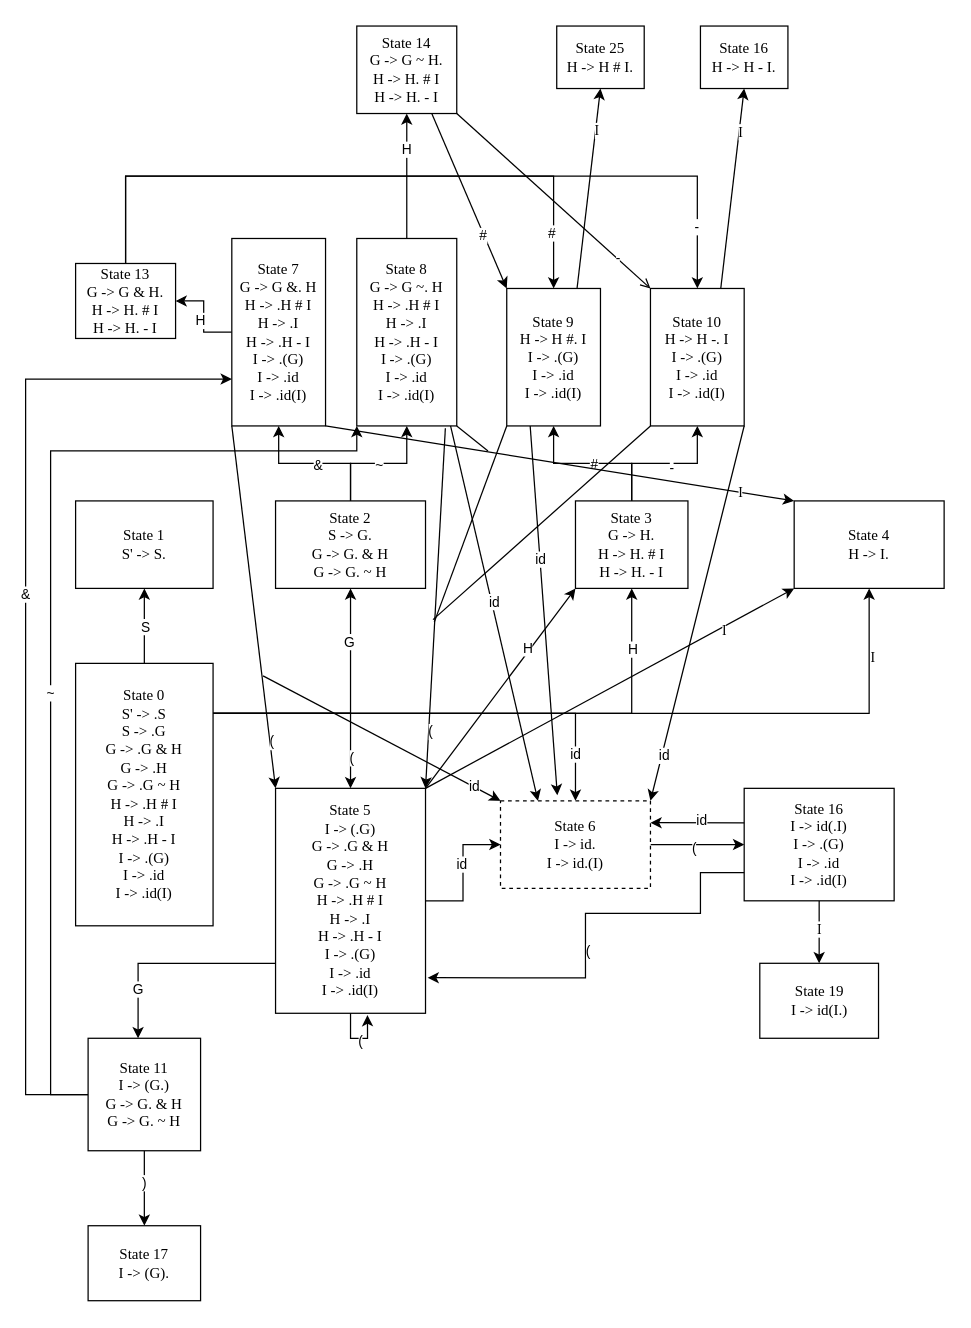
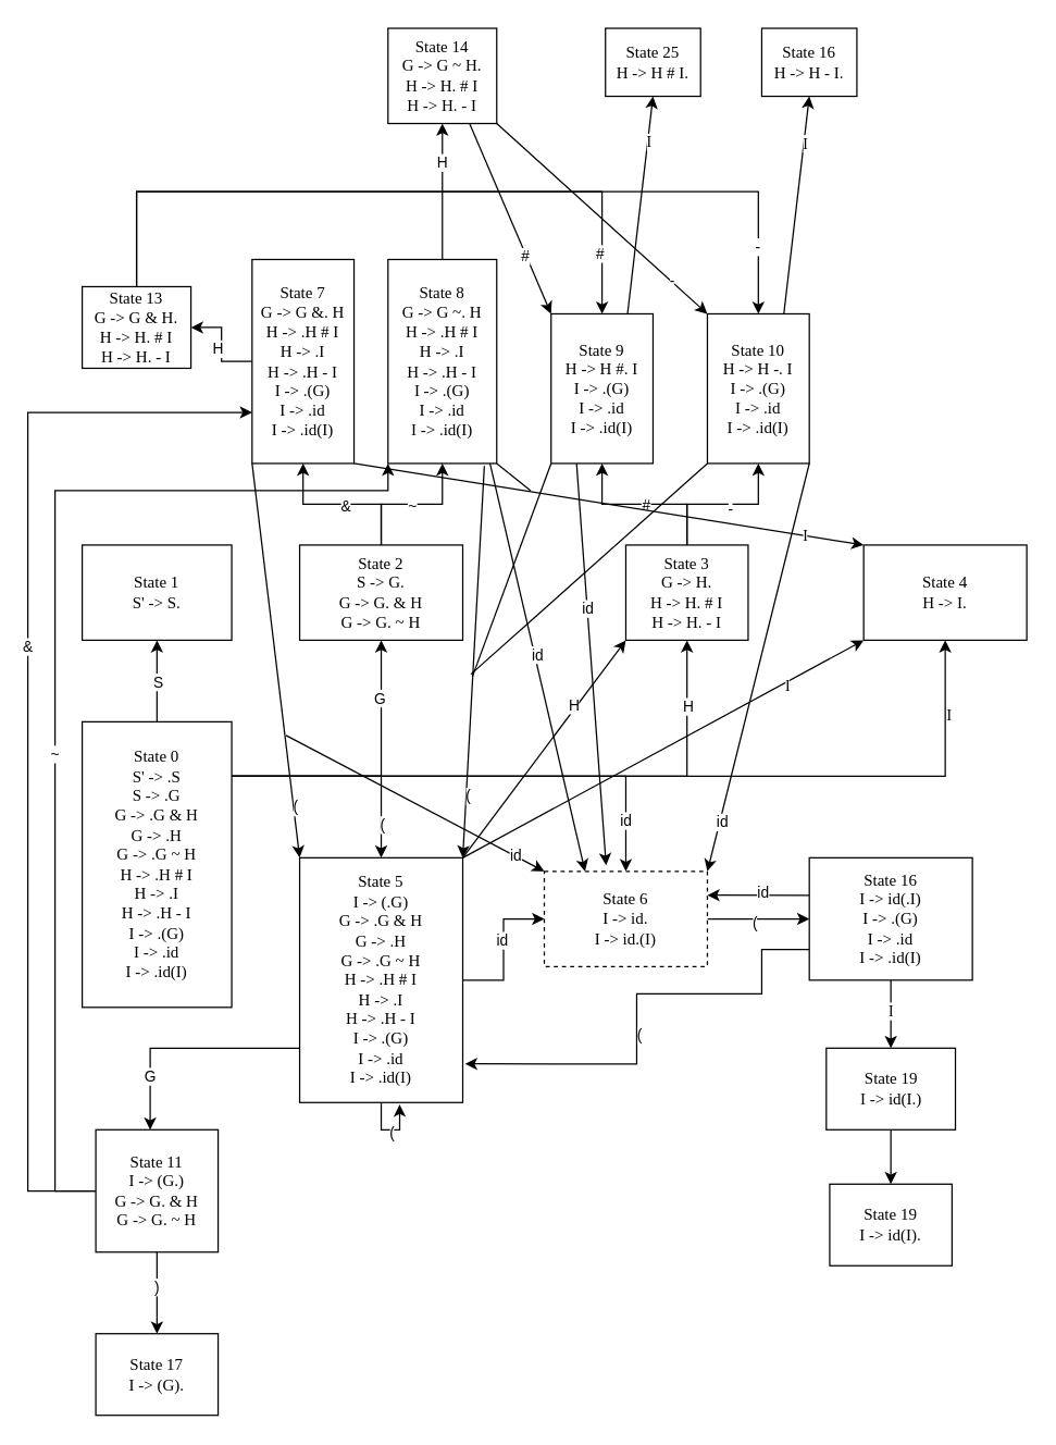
- <mxCell id="97" value="" style="endArrow=open;html=1;rounded=0;exitX=1;exitY=1;exitDx=0;exitDy=0;entryX=0;entryY=0;entryDx=0;entryDy=0;" edge="1" parent="1" source="70" target="42"><mxGeometry width="50" height="50" relative="1" as="geometry"><mxPoint x="340" y="270" as="sourcePoint" /><mxPoint x="390" y="220" as="targetPoint" /></mxGeometry></mxCell>
+ <mxCell id="97" value="" style="endArrow=classic;html=1;rounded=0;exitX=1;exitY=1;exitDx=0;exitDy=0;entryX=0;entryY=0;entryDx=0;entryDy=0;" edge="1" parent="1" source="70" target="42"><mxGeometry width="50" height="50" relative="1" as="geometry"><mxPoint x="340" y="270" as="sourcePoint" /><mxPoint x="390" y="220" as="targetPoint" /></mxGeometry></mxCell>
+ <mxCell id="89" value="" style="edgeStyle=orthogonalEdgeStyle;rounded=0;orthogonalLoop=1;jettySize=auto;html=1;" edge="1" parent="1" source="90" target="99"><mxGeometry relative="1" as="geometry" /></mxCell>
+ <mxCell id="99" value="State 19&lt;br&gt;I -&amp;gt; id(I)." style="whiteSpace=wrap;html=1;fontFamily=Times New Roman;rounded=0;" vertex="1" parent="1"><mxGeometry x="610" y="870" width="90" height="60" as="geometry" /></mxCell>
